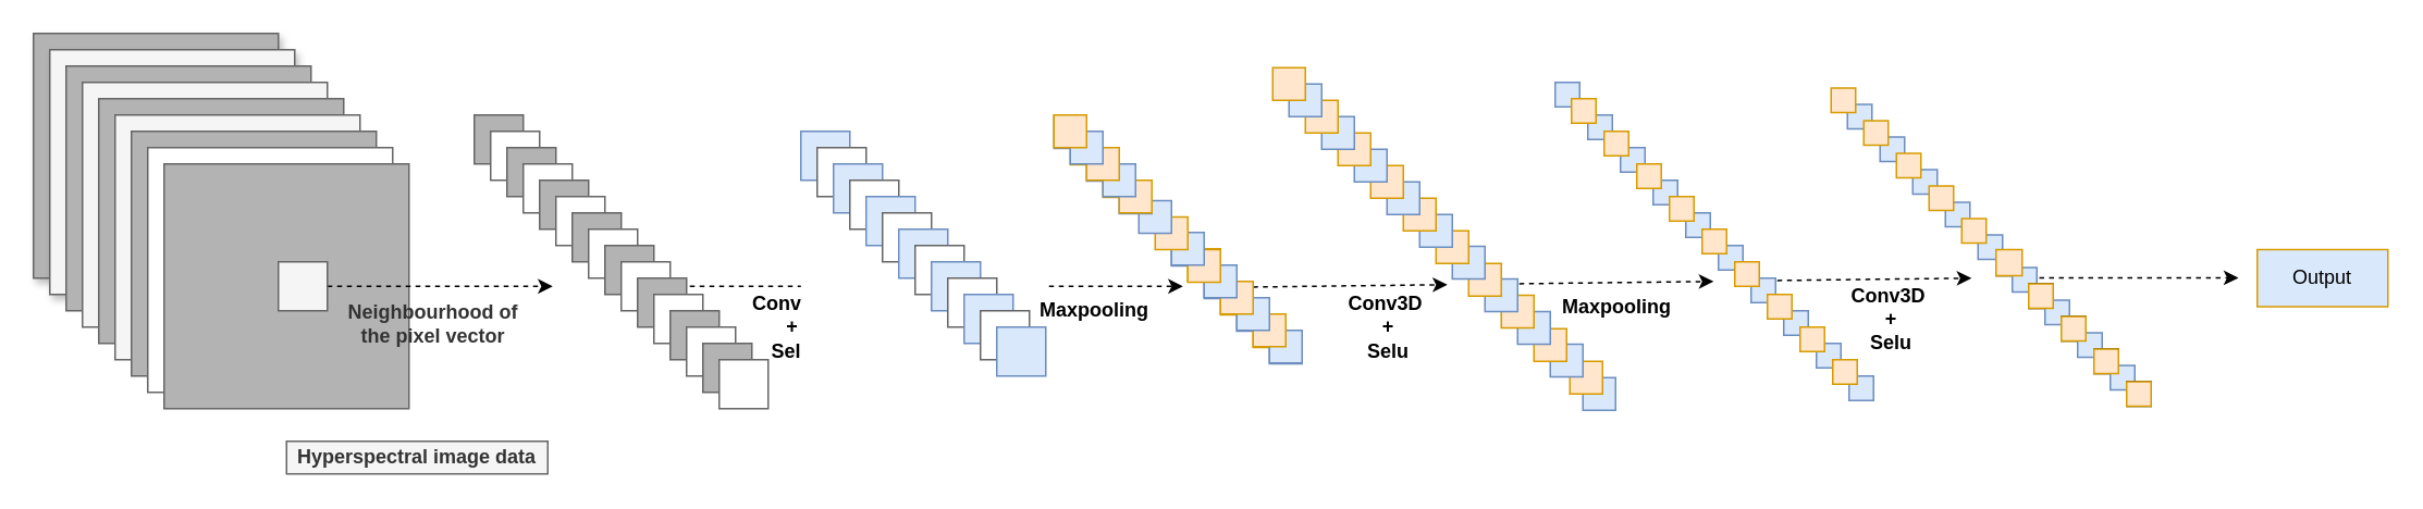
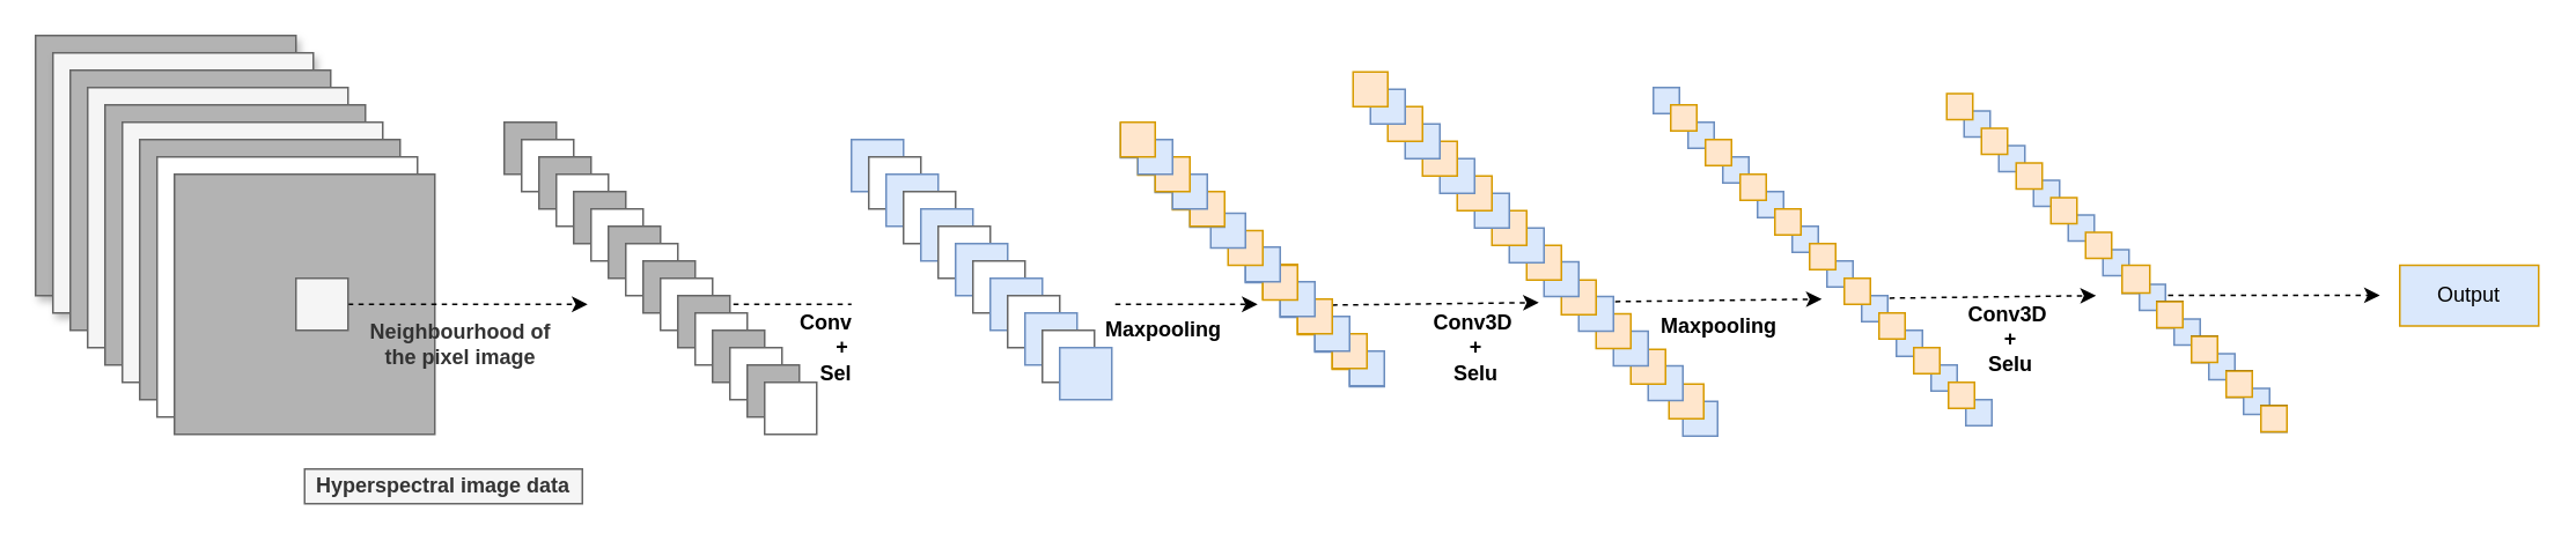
- <mxCell id="17" value="&lt;span style=&quot;font-weight: 700&quot;&gt;Neighbourhood of the pixel vector&lt;/span&gt;" style="text;html=1;align=center;verticalAlign=middle;whiteSpace=wrap;labelBackgroundColor=none;shadow=0;fontColor=#333333;" parent="1" vertex="1"><mxGeometry x="210" y="187.5" width="110" height="20" as="geometry" /></mxCell>
+ <mxCell id="17" value="&lt;span style=&quot;font-weight: 700&quot;&gt;Neighbourhood of the pixel image&lt;/span&gt;" style="text;html=1;align=center;verticalAlign=middle;whiteSpace=wrap;labelBackgroundColor=none;shadow=0;fontColor=#333333;" parent="1" vertex="1"><mxGeometry x="210" y="187.5" width="110" height="20" as="geometry" /></mxCell>
